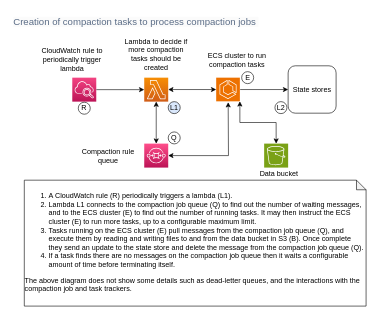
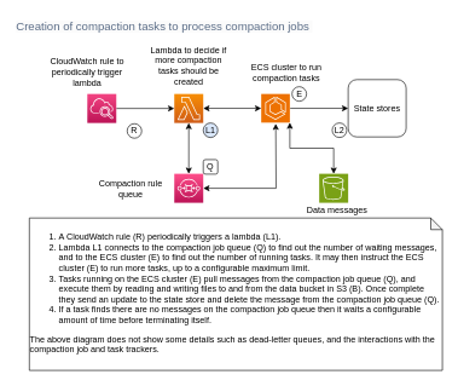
- <mxCell id="15" value="R" style="ellipse;whiteSpace=wrap;html=1;" parent="1" vertex="1"><mxGeometry x="130" y="170" width="20" height="20" as="geometry" /></mxCell>
+ <mxCell id="15" value="R" style="ellipse;whiteSpace=wrap;html=1;" parent="1" vertex="1"><mxGeometry x="175" y="170" width="20" height="20" as="geometry" /></mxCell>
- <mxCell id="21" value="Q" style="ellipse;whiteSpace=wrap;html=1;" parent="1" vertex="1"><mxGeometry x="280" y="219.5" width="20" height="20" as="geometry" /></mxCell>
+ <mxCell id="21" value="Q" style="whiteSpace=wrap;html=1;rounded=1;" parent="1" vertex="1"><mxGeometry x="280" y="219.5" width="20" height="20" as="geometry" /></mxCell>
- <mxCell id="25" value="Data bucket" style="text;html=1;strokeColor=none;fillColor=none;align=center;verticalAlign=middle;whiteSpace=wrap;rounded=0;" vertex="1" parent="1"><mxGeometry x="410" y="270" width="110" height="40" as="geometry" /></mxCell>
+ <mxCell id="25" value="Data messages" style="text;html=1;strokeColor=none;fillColor=none;align=center;verticalAlign=middle;whiteSpace=wrap;rounded=0;" vertex="1" parent="1"><mxGeometry x="410" y="270" width="110" height="40" as="geometry" /></mxCell>
